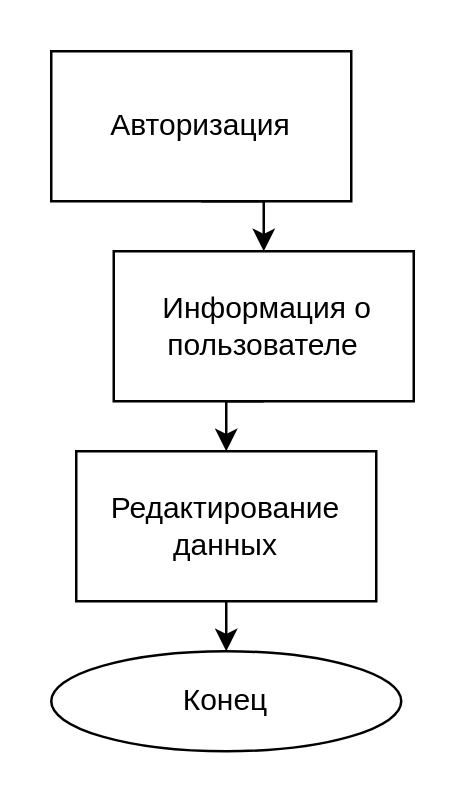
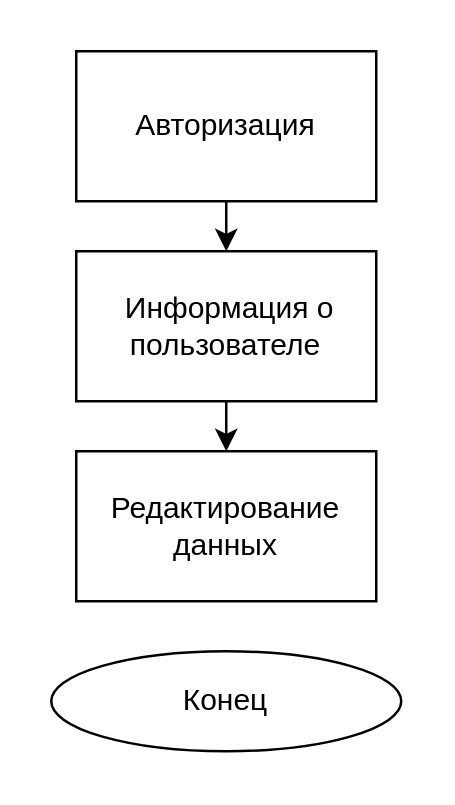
- <mxCell id="3" value="Авторизация" style="rounded=0;whiteSpace=wrap;html=1;" vertex="1" parent="1"><mxGeometry x="20" y="20" width="120" height="60" as="geometry" /></mxCell>
+ <mxCell id="3" value="Авторизация" style="rounded=0;whiteSpace=wrap;html=1;" vertex="1" parent="1"><mxGeometry x="30" y="20" width="120" height="60" as="geometry" /></mxCell>
- <mxCell id="6" value="&amp;nbsp;Информация о пользователе" style="rounded=0;whiteSpace=wrap;html=1;" vertex="1" parent="1"><mxGeometry x="45" y="100" width="120" height="60" as="geometry" /></mxCell>
+ <mxCell id="6" value="&amp;nbsp;Информация о пользователе" style="rounded=0;whiteSpace=wrap;html=1;" vertex="1" parent="1"><mxGeometry x="30" y="100" width="120" height="60" as="geometry" /></mxCell>
- <mxCell id="7" style="edgeStyle=orthogonalEdgeStyle;rounded=0;orthogonalLoop=1;jettySize=auto;html=1;exitX=0.5;exitY=1;exitDx=0;exitDy=0;entryX=0.5;entryY=0;entryDx=0;entryDy=0;" edge="1" parent="1" source="8" target="4"><mxGeometry relative="1" as="geometry" /></mxCell>
